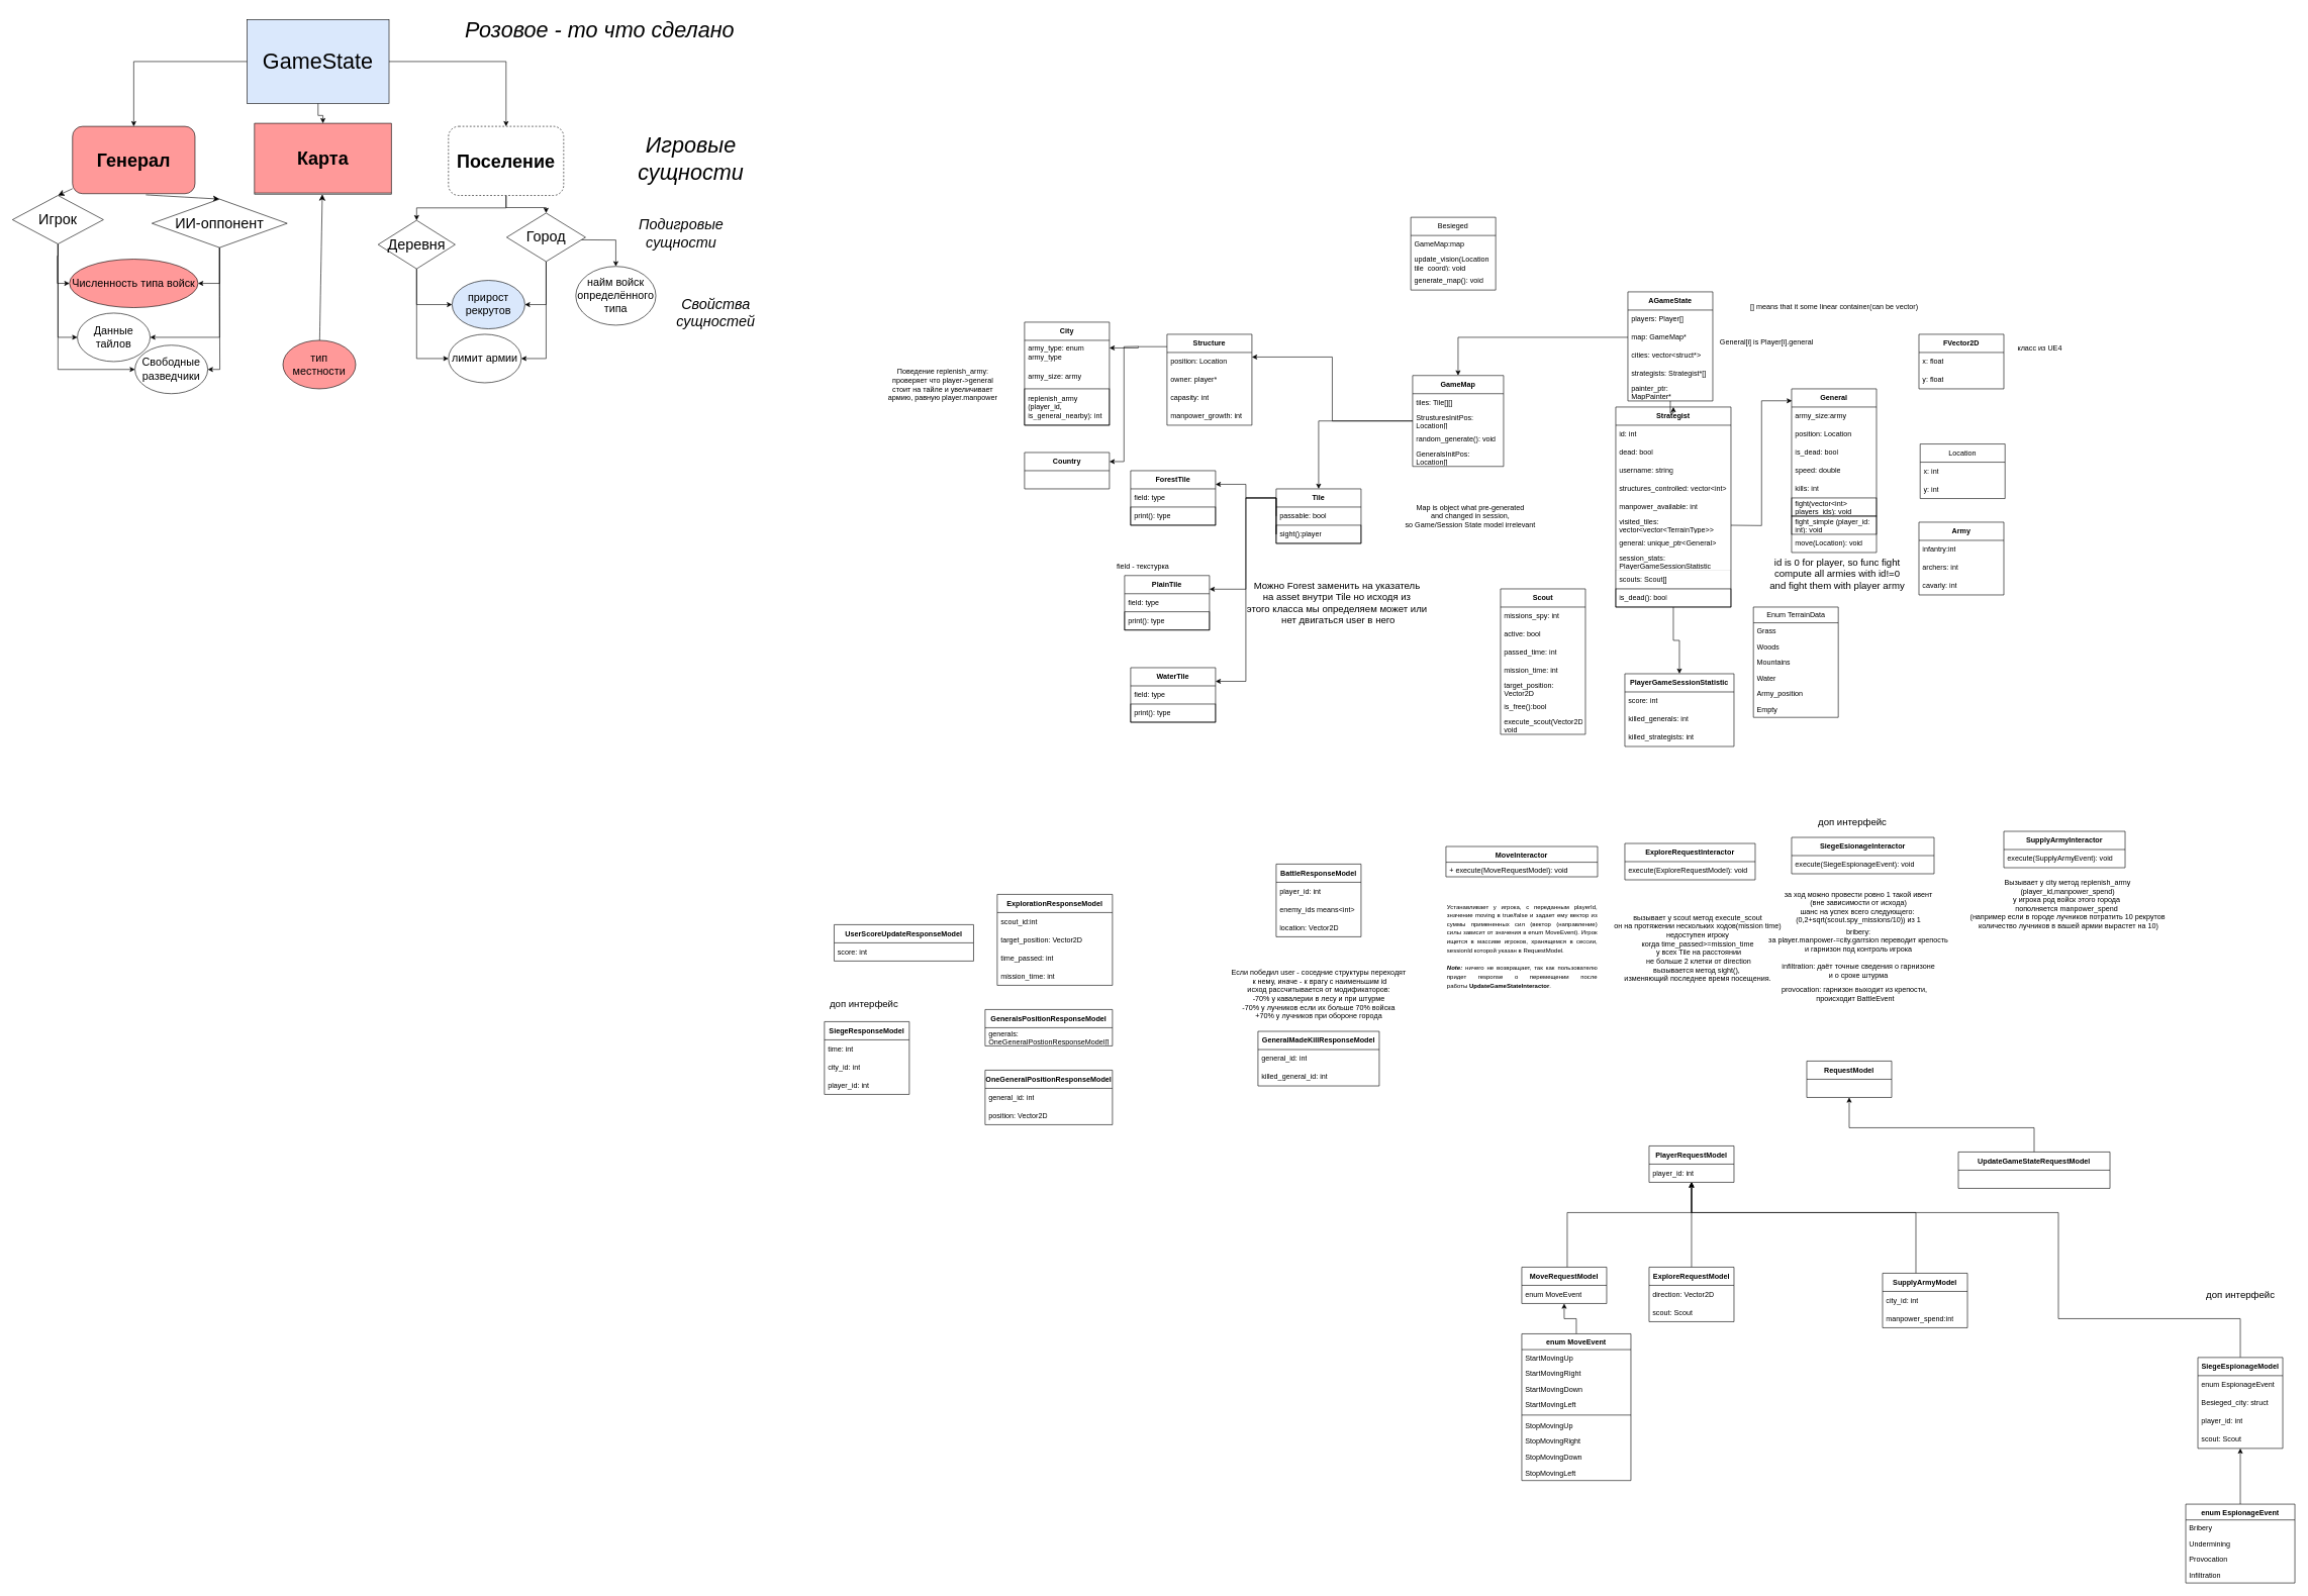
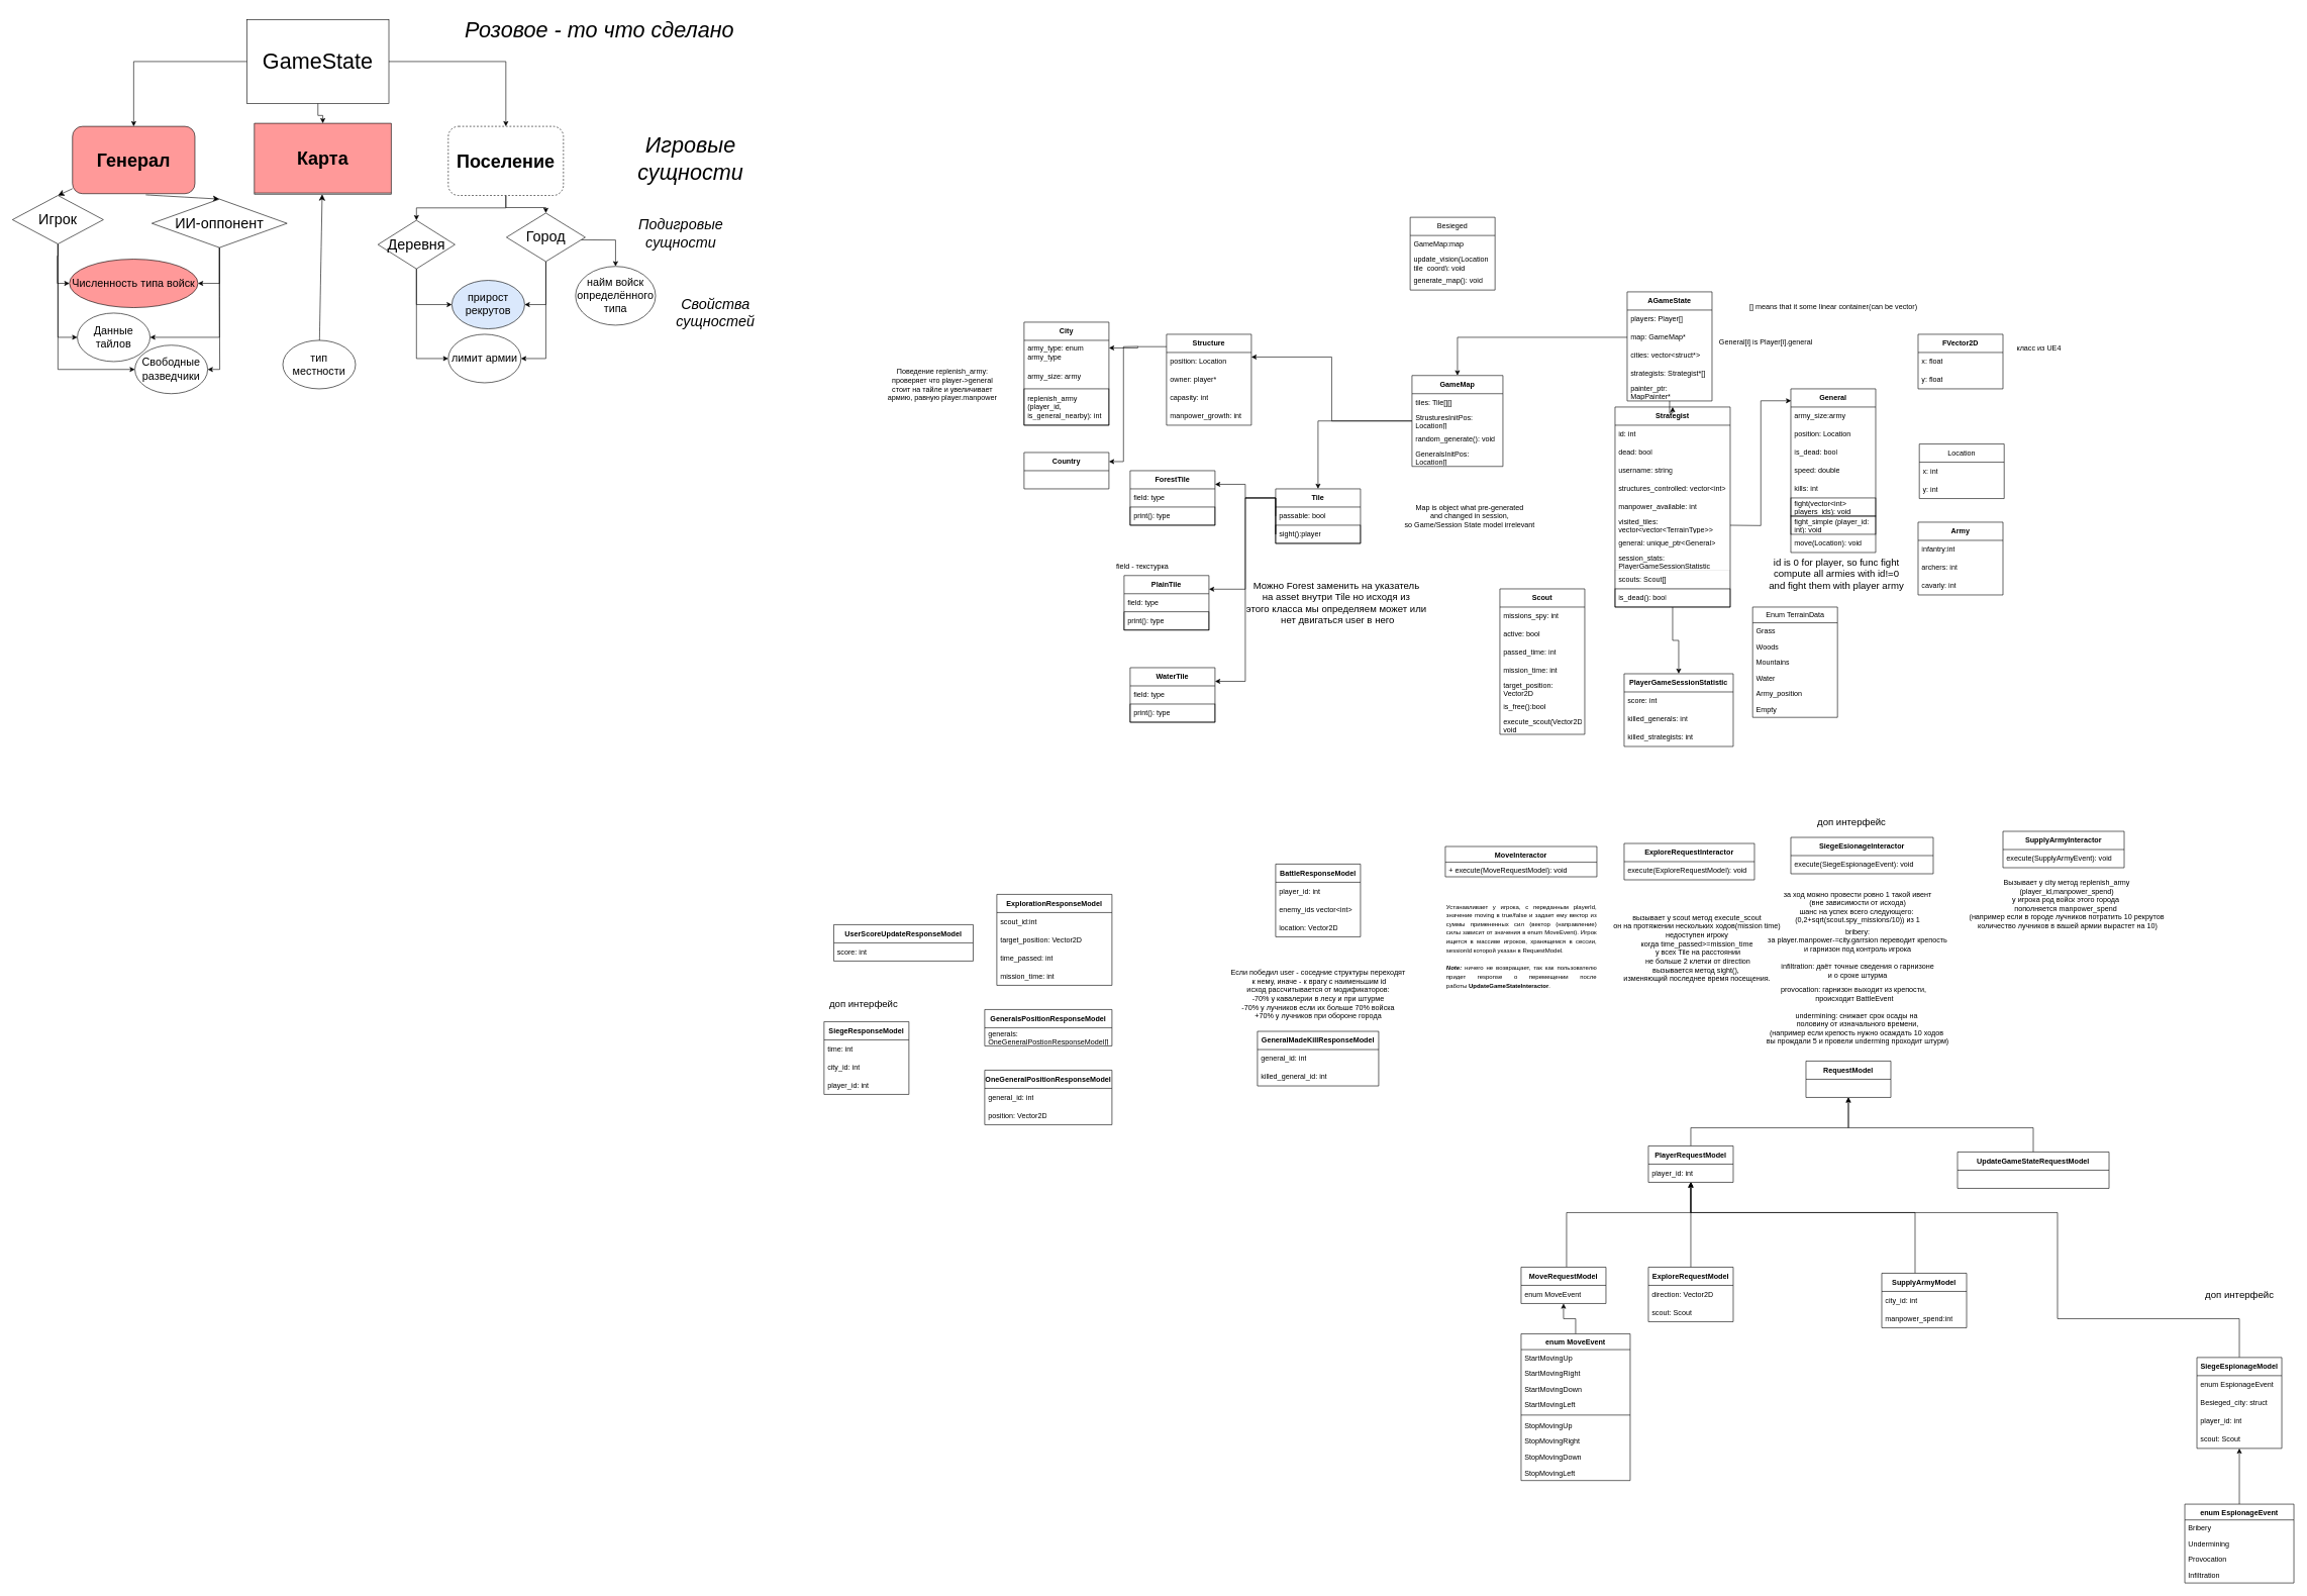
- <mxCell id="191" value="&lt;font style=&quot;font-size: 36px;&quot;&gt;GameState&lt;/font&gt;" style="rounded=0;whiteSpace=wrap;html=1;fillColor=#dae8fc;" parent="1" vertex="1"><mxGeometry x="407" y="32" width="234" height="138" as="geometry" /></mxCell>
+ <mxCell id="191" value="&lt;font style=&quot;font-size: 36px;&quot;&gt;GameState&lt;/font&gt;" style="rounded=0;whiteSpace=wrap;html=1;" parent="1" vertex="1"><mxGeometry x="407" y="32" width="234" height="138" as="geometry" /></mxCell>
- <mxCell id="178" value="&lt;font style=&quot;font-size: 18px;&quot;&gt;тип местности&lt;/font&gt;" style="ellipse;whiteSpace=wrap;html=1;fillColor=#FF9999;" parent="1" vertex="1"><mxGeometry x="466" y="561" width="120" height="80" as="geometry" /></mxCell>
+ <mxCell id="178" value="&lt;font style=&quot;font-size: 18px;&quot;&gt;тип местности&lt;/font&gt;" style="ellipse;whiteSpace=wrap;html=1;fillColor=#ffffff;" parent="1" vertex="1"><mxGeometry x="466" y="561" width="120" height="80" as="geometry" /></mxCell>
- <mxCell id="84" value="enemy_ids means&amp;lt;int&amp;gt;" style="text;strokeColor=none;fillColor=none;align=left;verticalAlign=middle;spacingLeft=4;spacingRight=4;overflow=hidden;points=[[0,0.5],[1,0.5]];portConstraint=eastwest;rotatable=0;whiteSpace=wrap;html=1;" parent="82" vertex="1"><mxGeometry y="60" width="140" height="30" as="geometry" /></mxCell>
+ <mxCell id="84" value="enemy_ids vector&amp;lt;int&amp;gt;" style="text;strokeColor=none;fillColor=none;align=left;verticalAlign=middle;spacingLeft=4;spacingRight=4;overflow=hidden;points=[[0,0.5],[1,0.5]];portConstraint=eastwest;rotatable=0;whiteSpace=wrap;html=1;" parent="82" vertex="1"><mxGeometry y="60" width="140" height="30" as="geometry" /></mxCell>
+ <mxCell id="153" value="undermining: снижает срок осады на&amp;nbsp;&lt;div&gt;половину от изначального времени,&lt;/div&gt;&lt;div&gt;(например если крепость нужно осаждать 10 ходов&amp;nbsp;&lt;/div&gt;&lt;div&gt;вы прождали 5&amp;nbsp;&lt;span style=&quot;background-color: initial;&quot;&gt;и провели underming проходит штурм)&lt;/span&gt;&lt;/div&gt;" style="text;html=1;align=center;verticalAlign=middle;resizable=0;points=[];autosize=1;strokeColor=none;fillColor=none;" parent="1" vertex="1"><mxGeometry x="2904" y="1661" width="320" height="70" as="geometry" /></mxCell>
+ <mxCell id="129" style="edgeStyle=orthogonalEdgeStyle;rounded=0;orthogonalLoop=1;jettySize=auto;html=1;" parent="1" source="130" target="138" edge="1"><mxGeometry relative="1" as="geometry"><Array as="points"><mxPoint x="2789" y="1860" /><mxPoint x="3049" y="1860" /></Array></mxGeometry></mxCell>
